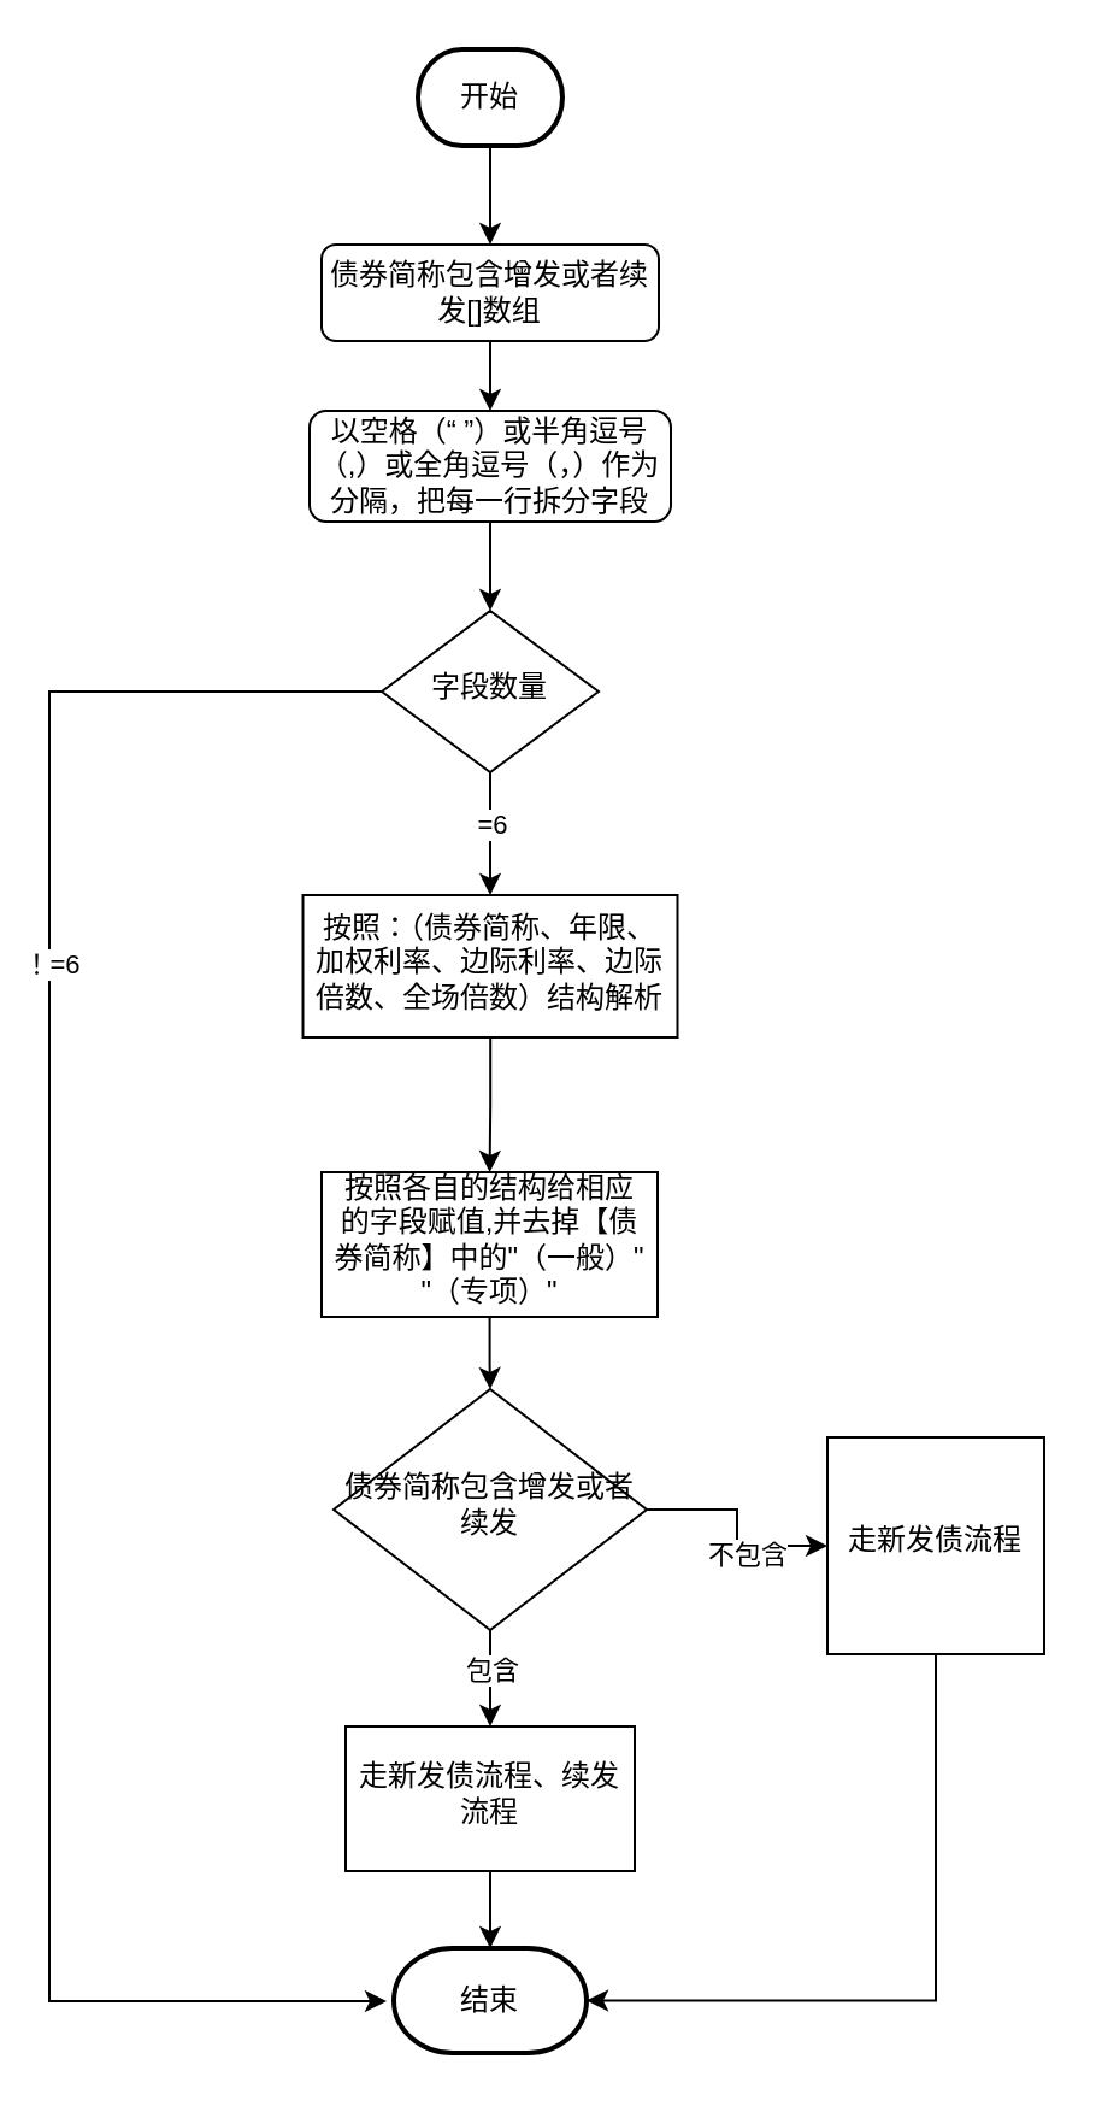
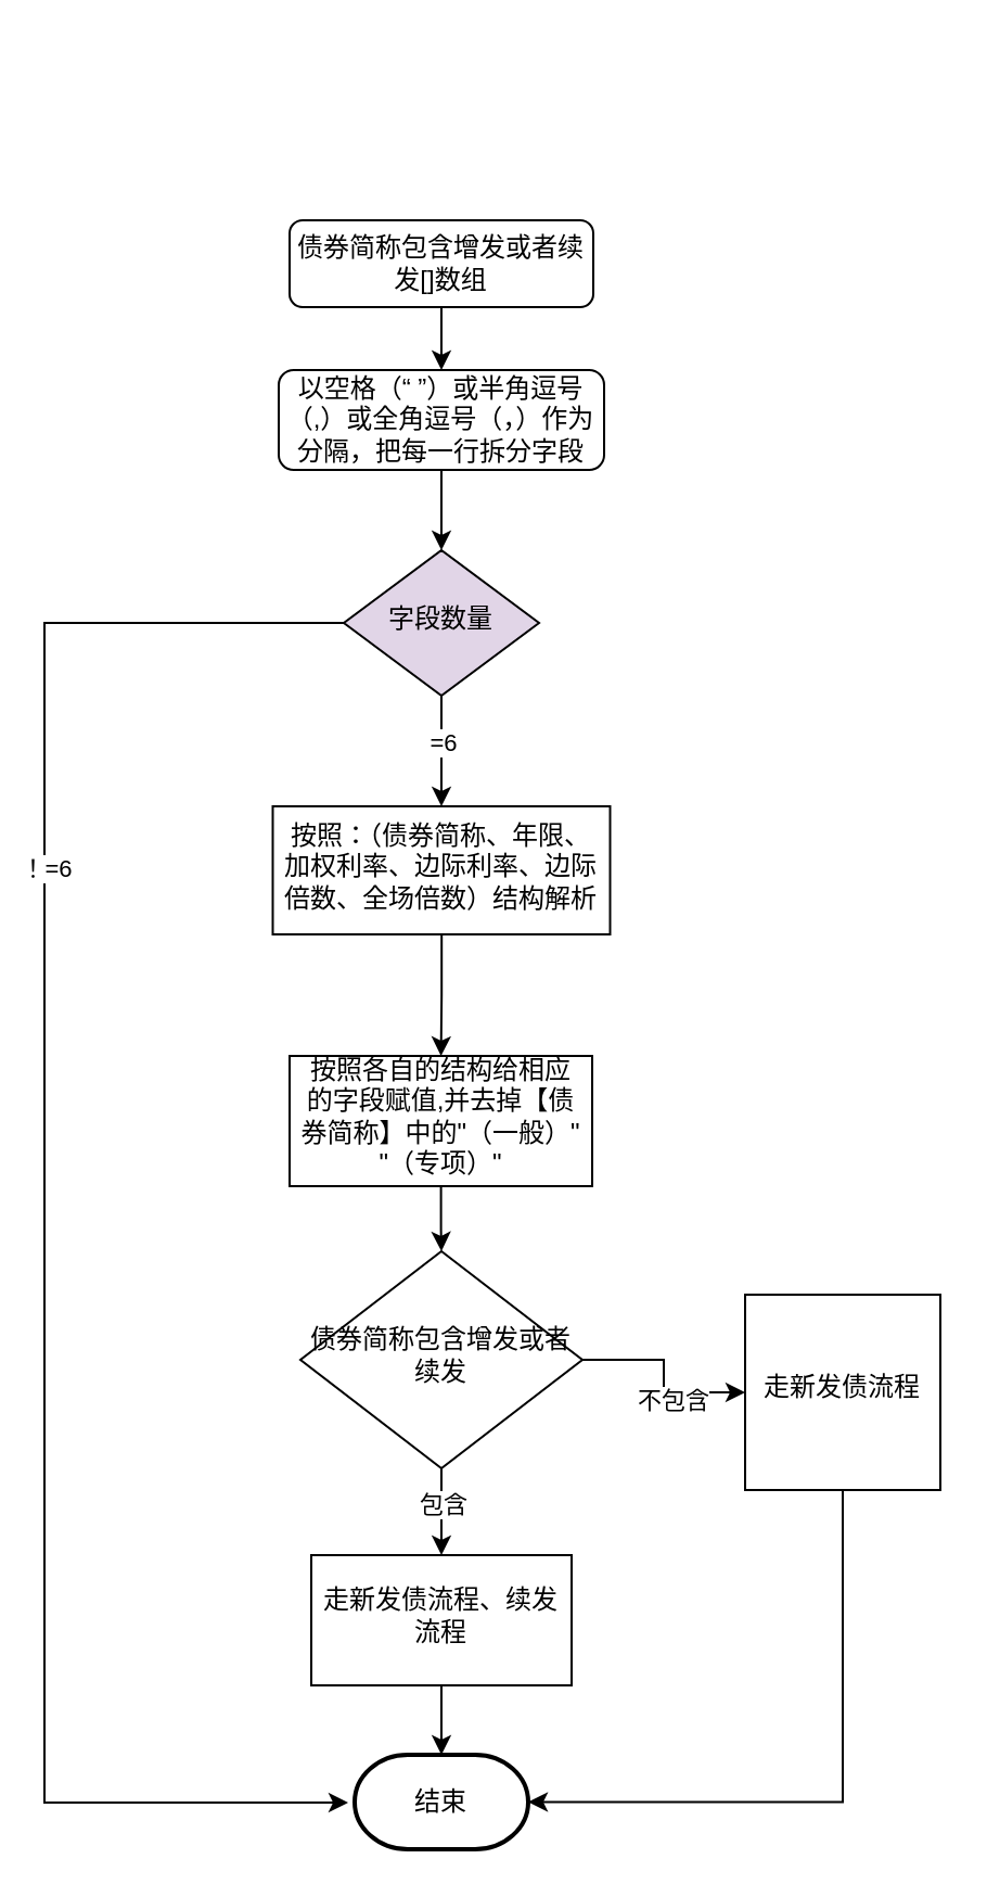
- <mxCell id="8" value="开始" style="strokeWidth=2;html=1;shape=mxgraph.flowchart.terminator;whiteSpace=wrap;" vertex="1" parent="1"><mxGeometry x="173" y="20" width="60" height="40" as="geometry" /></mxCell>
- <mxCell id="7" value="" style="edgeStyle=orthogonalEdgeStyle;rounded=0;orthogonalLoop=1;jettySize=auto;html=1;" edge="1" parent="1" source="8" target="10"><mxGeometry relative="1" as="geometry" /></mxCell>
- <mxCell id="6" value="字段数量" style="rhombus;whiteSpace=wrap;html=1;shadow=0;fontFamily=Helvetica;fontSize=12;align=center;strokeWidth=1;spacing=6;spacingTop=-4;" vertex="1" parent="1"><mxGeometry x="158" y="253" width="90" height="67" as="geometry" /></mxCell>
+ <mxCell id="6" value="字段数量" style="rhombus;whiteSpace=wrap;html=1;shadow=0;fontFamily=Helvetica;fontSize=12;align=center;strokeWidth=1;spacing=6;spacingTop=-4;fillColor=#e1d5e7;" vertex="1" parent="1"><mxGeometry x="158" y="253" width="90" height="67" as="geometry" /></mxCell>
